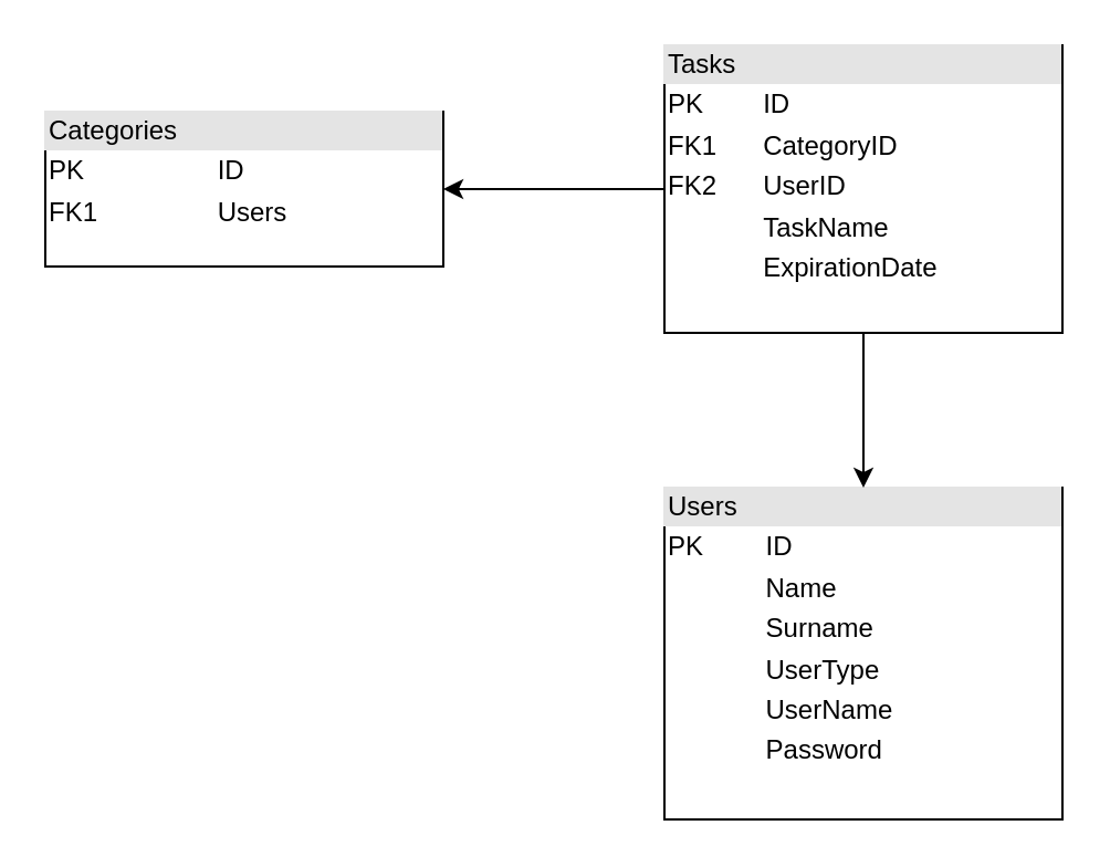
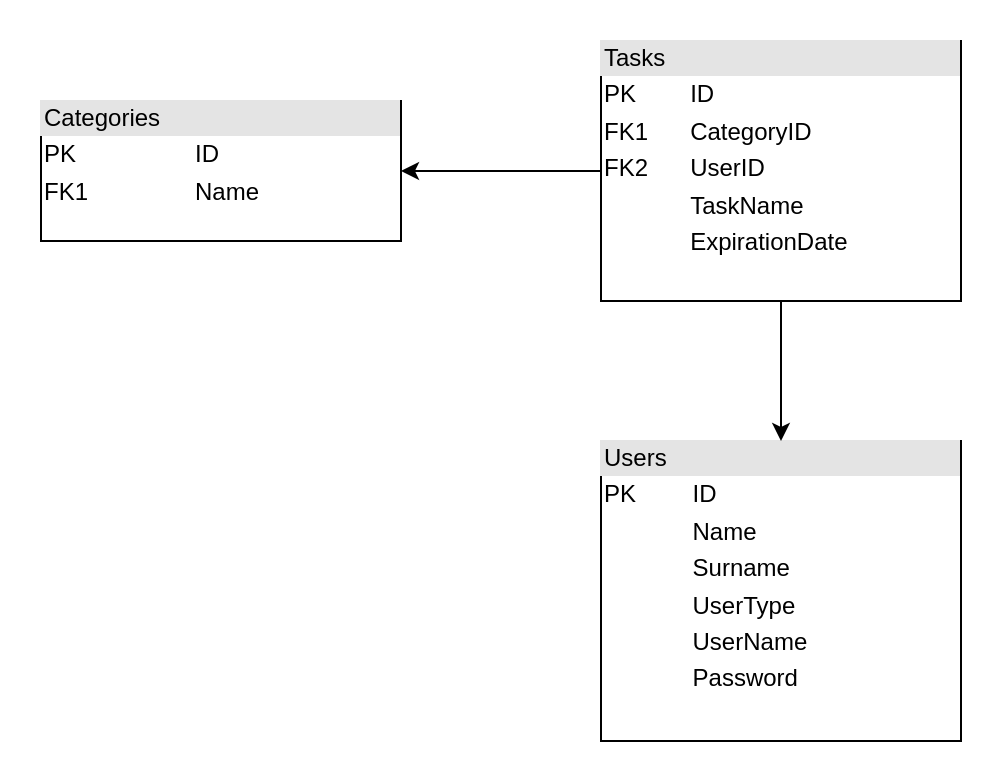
- <mxCell id="2" value="&lt;div style=&quot;box-sizing:border-box;width:100%;background:#e4e4e4;padding:2px;&quot;&gt;Categories&lt;/div&gt;&lt;table style=&quot;width:100%;font-size:1em;&quot; cellpadding=&quot;2&quot; cellspacing=&quot;0&quot;&gt;&lt;tbody&gt;&lt;tr&gt;&lt;td&gt;PK&lt;/td&gt;&lt;td&gt;ID&lt;/td&gt;&lt;/tr&gt;&lt;tr&gt;&lt;td&gt;FK1&lt;/td&gt;&lt;td&gt;Users&lt;/td&gt;&lt;/tr&gt;&lt;/tbody&gt;&lt;/table&gt;" style="verticalAlign=top;align=left;overflow=fill;html=1;whiteSpace=wrap;" vertex="1" parent="1"><mxGeometry x="20" y="50" width="180" height="70" as="geometry" /></mxCell>
+ <mxCell id="2" value="&lt;div style=&quot;box-sizing:border-box;width:100%;background:#e4e4e4;padding:2px;&quot;&gt;Categories&lt;/div&gt;&lt;table style=&quot;width:100%;font-size:1em;&quot; cellpadding=&quot;2&quot; cellspacing=&quot;0&quot;&gt;&lt;tbody&gt;&lt;tr&gt;&lt;td&gt;PK&lt;/td&gt;&lt;td&gt;ID&lt;/td&gt;&lt;/tr&gt;&lt;tr&gt;&lt;td&gt;FK1&lt;/td&gt;&lt;td&gt;Name&lt;/td&gt;&lt;/tr&gt;&lt;/tbody&gt;&lt;/table&gt;" style="verticalAlign=top;align=left;overflow=fill;html=1;whiteSpace=wrap;" vertex="1" parent="1"><mxGeometry x="20" y="50" width="180" height="70" as="geometry" /></mxCell>
